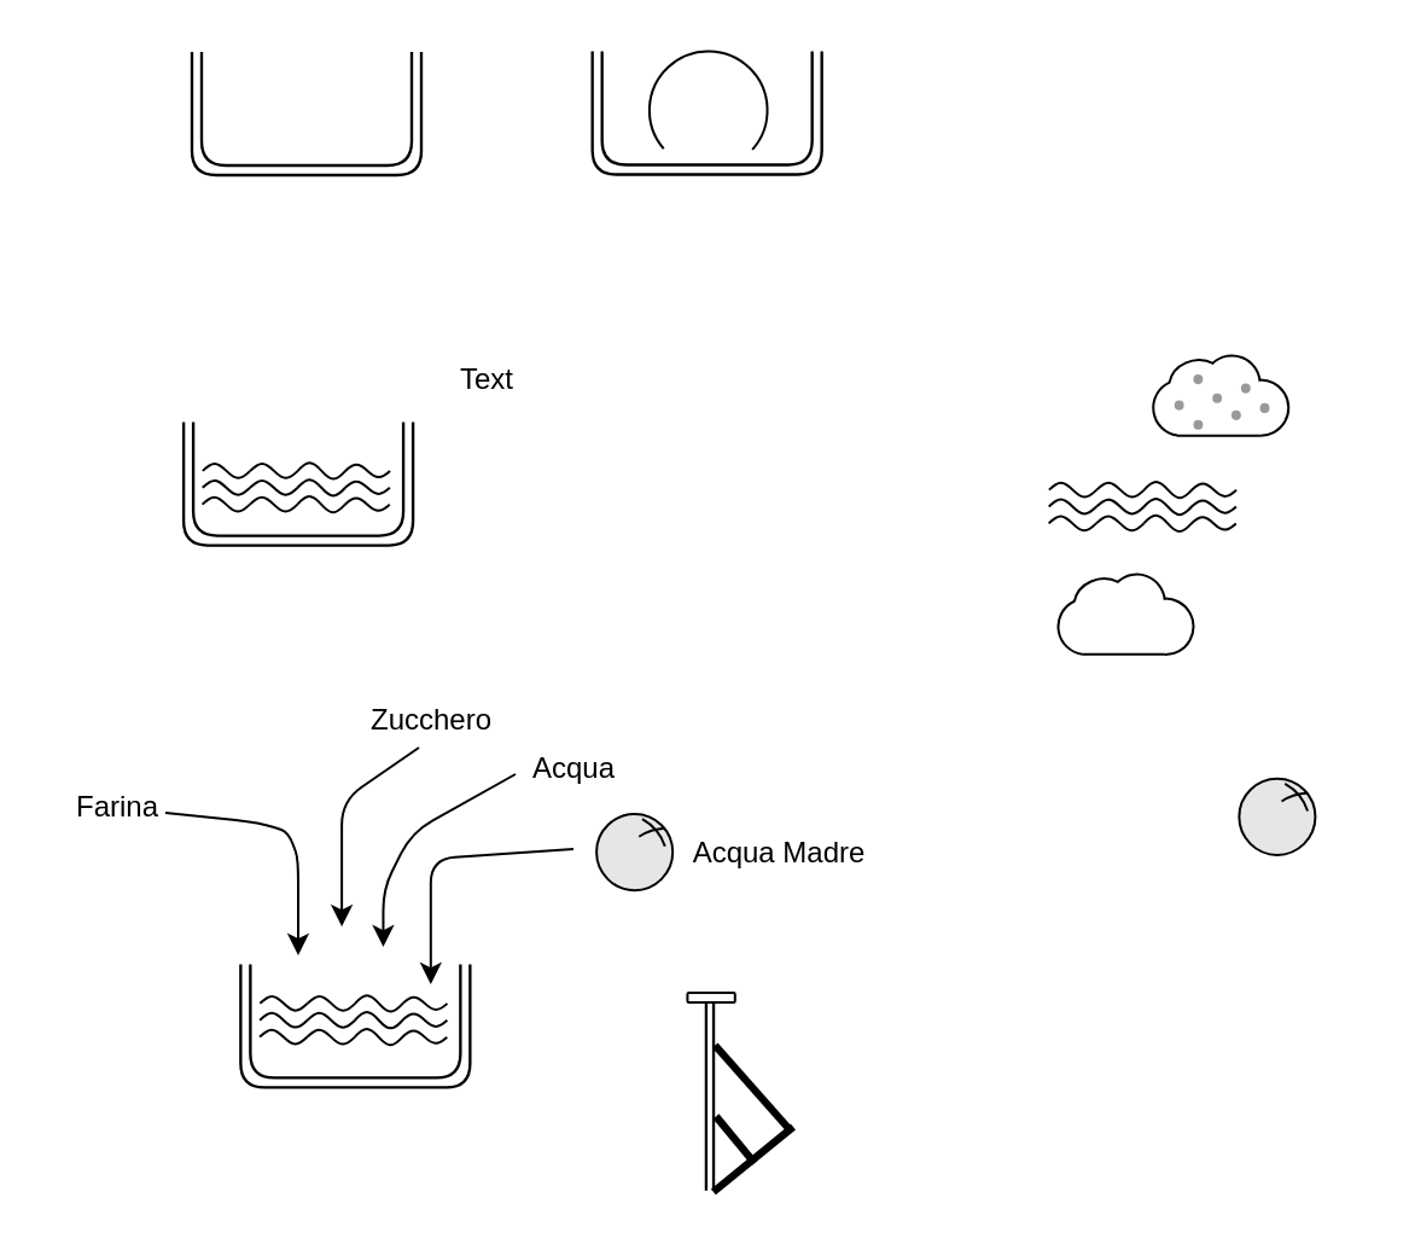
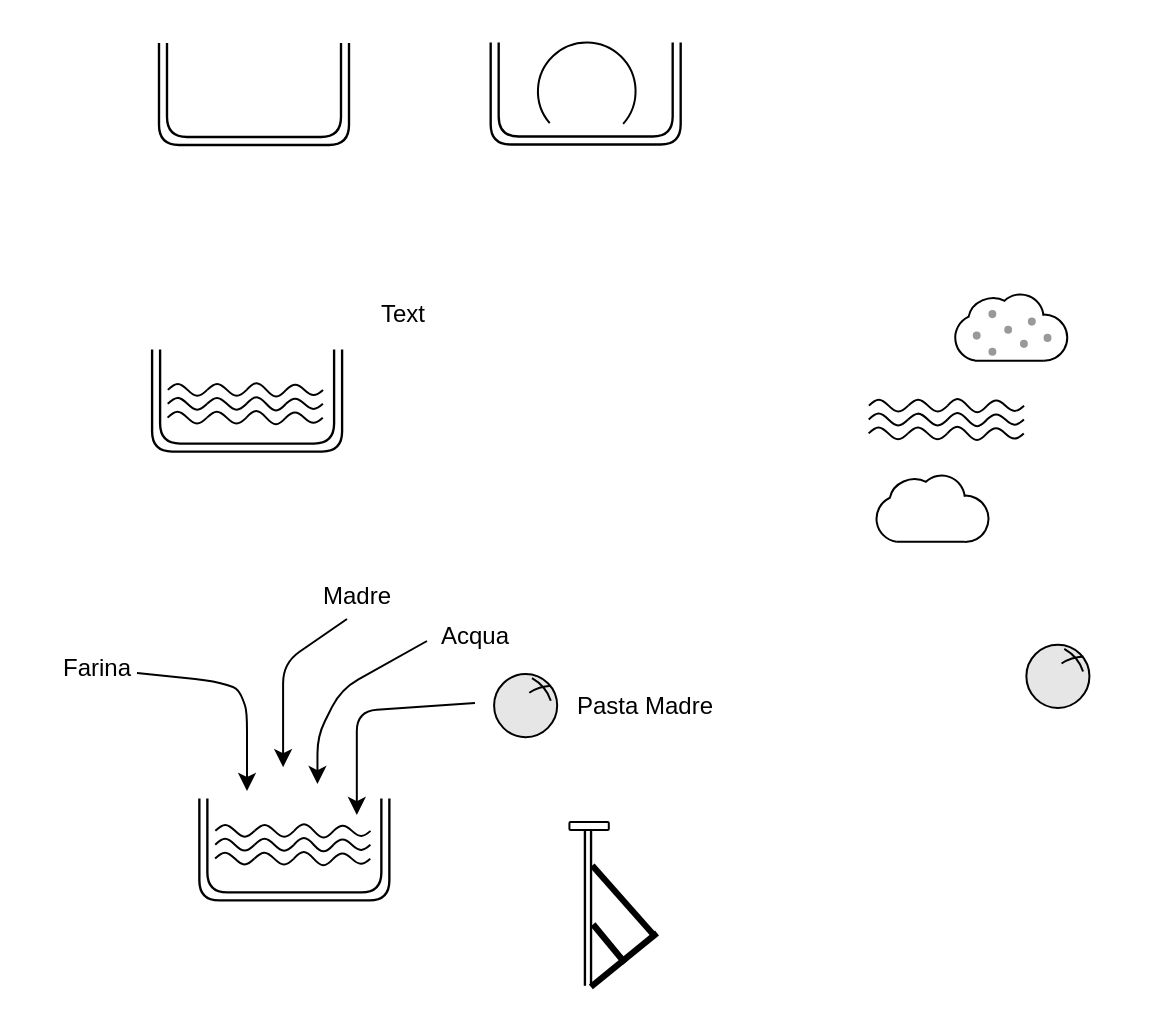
- <mxCell id="95" value="Zucchero" style="text;html=1;align=center;verticalAlign=middle;resizable=0;points=[];autosize=1;strokeColor=none;fillColor=none;fontFamily=Helvetica;fontSize=12;fontColor=default;" vertex="1" parent="1"><mxGeometry x="142.354" y="284.517" width="70.866" height="27.559" as="geometry" /></mxCell>
+ <mxCell id="95" value="Madre" style="text;html=1;align=center;verticalAlign=middle;resizable=0;points=[];autosize=1;strokeColor=none;fillColor=none;fontFamily=Helvetica;fontSize=12;fontColor=default;" vertex="1" parent="1"><mxGeometry x="142.354" y="284.517" width="70.866" height="27.559" as="geometry" /></mxCell>
- <mxCell id="101" value="Acqua Madre" style="text;html=1;align=center;verticalAlign=middle;resizable=0;points=[];autosize=1;strokeColor=none;fillColor=none;fontFamily=Helvetica;fontSize=12;fontColor=default;" vertex="1" parent="1"><mxGeometry x="276.341" y="339.634" width="90.551" height="27.559" as="geometry" /></mxCell>
+ <mxCell id="101" value="Pasta Madre" style="text;html=1;align=center;verticalAlign=middle;resizable=0;points=[];autosize=1;strokeColor=none;fillColor=none;fontFamily=Helvetica;fontSize=12;fontColor=default;" vertex="1" parent="1"><mxGeometry x="276.341" y="339.634" width="90.551" height="27.559" as="geometry" /></mxCell>
